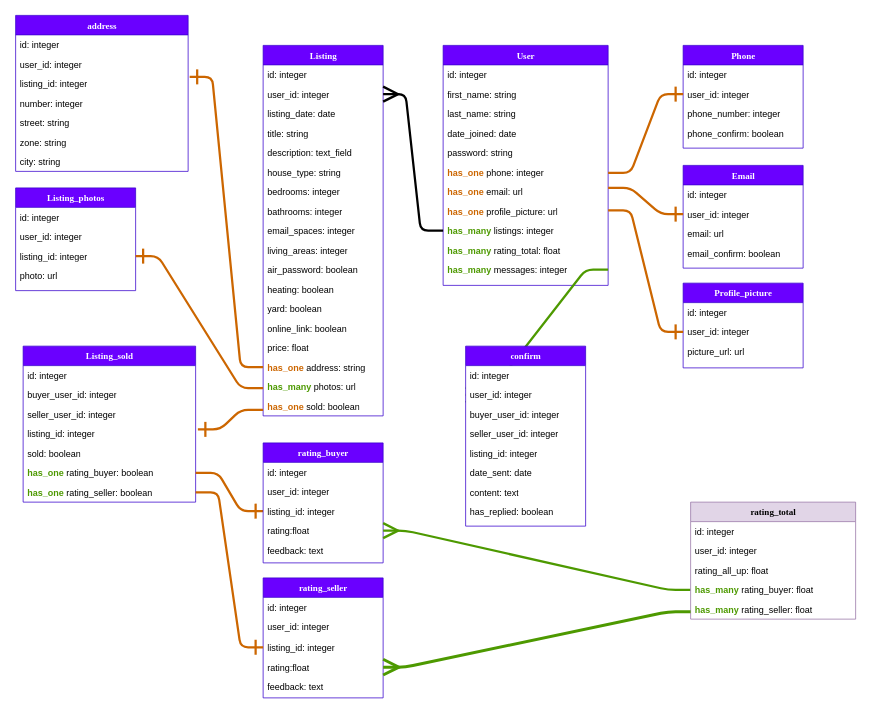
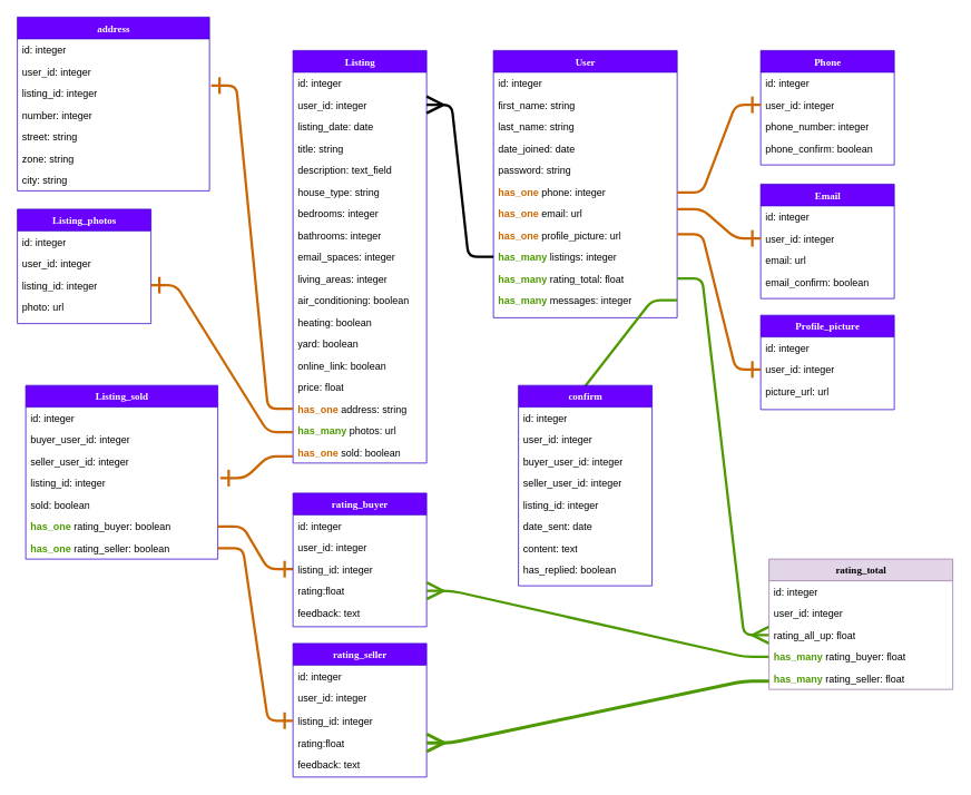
- <mxCell id="39" value="air_password: boolean" style="text;html=1;strokeColor=none;fillColor=none;align=left;verticalAlign=top;spacingLeft=4;spacingRight=4;whiteSpace=wrap;overflow=hidden;rotatable=0;points=[[0,0.5],[1,0.5]];portConstraint=eastwest;" parent="28" vertex="1"><mxGeometry y="286" width="160" height="26" as="geometry" /></mxCell>
+ <mxCell id="39" value="air_conditioning: boolean" style="text;html=1;strokeColor=none;fillColor=none;align=left;verticalAlign=top;spacingLeft=4;spacingRight=4;whiteSpace=wrap;overflow=hidden;rotatable=0;points=[[0,0.5],[1,0.5]];portConstraint=eastwest;" parent="28" vertex="1"><mxGeometry y="286" width="160" height="26" as="geometry" /></mxCell>
+ <mxCell id="48" value="" style="edgeStyle=entityRelationEdgeStyle;fontSize=12;html=1;endArrow=ERmany;exitX=1;exitY=0.5;exitDx=0;exitDy=0;entryX=0;entryY=0.5;entryDx=0;entryDy=0;strokeWidth=3;endSize=16;startSize=16;strokeColor=#4D9900;" edge="1" parent="1" source="26" target="95"><mxGeometry width="100" height="100" relative="1" as="geometry"><mxPoint x="830" y="333" as="sourcePoint" /><mxPoint x="910" y="540" as="targetPoint" /></mxGeometry></mxCell>
